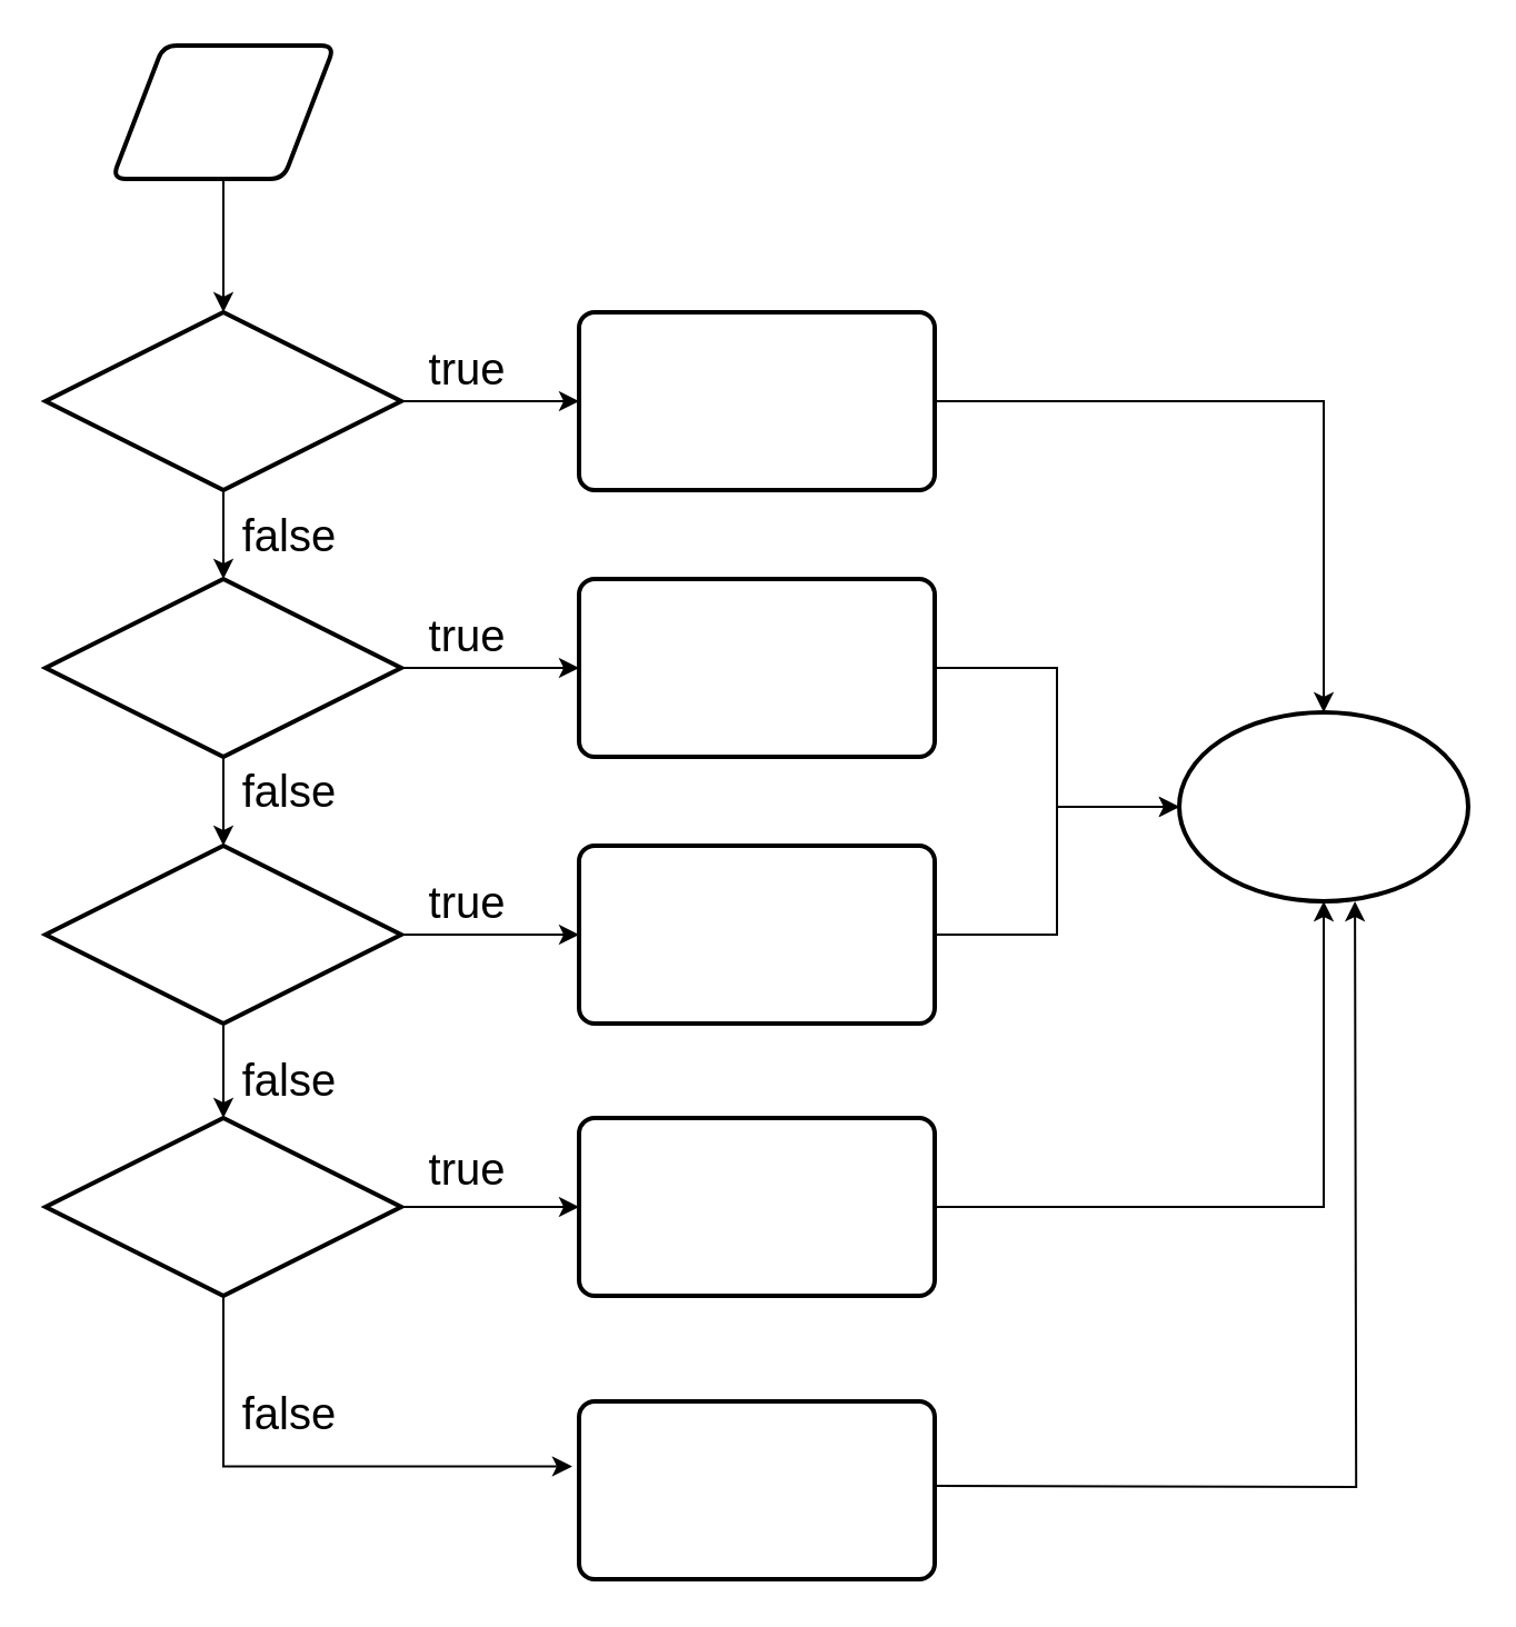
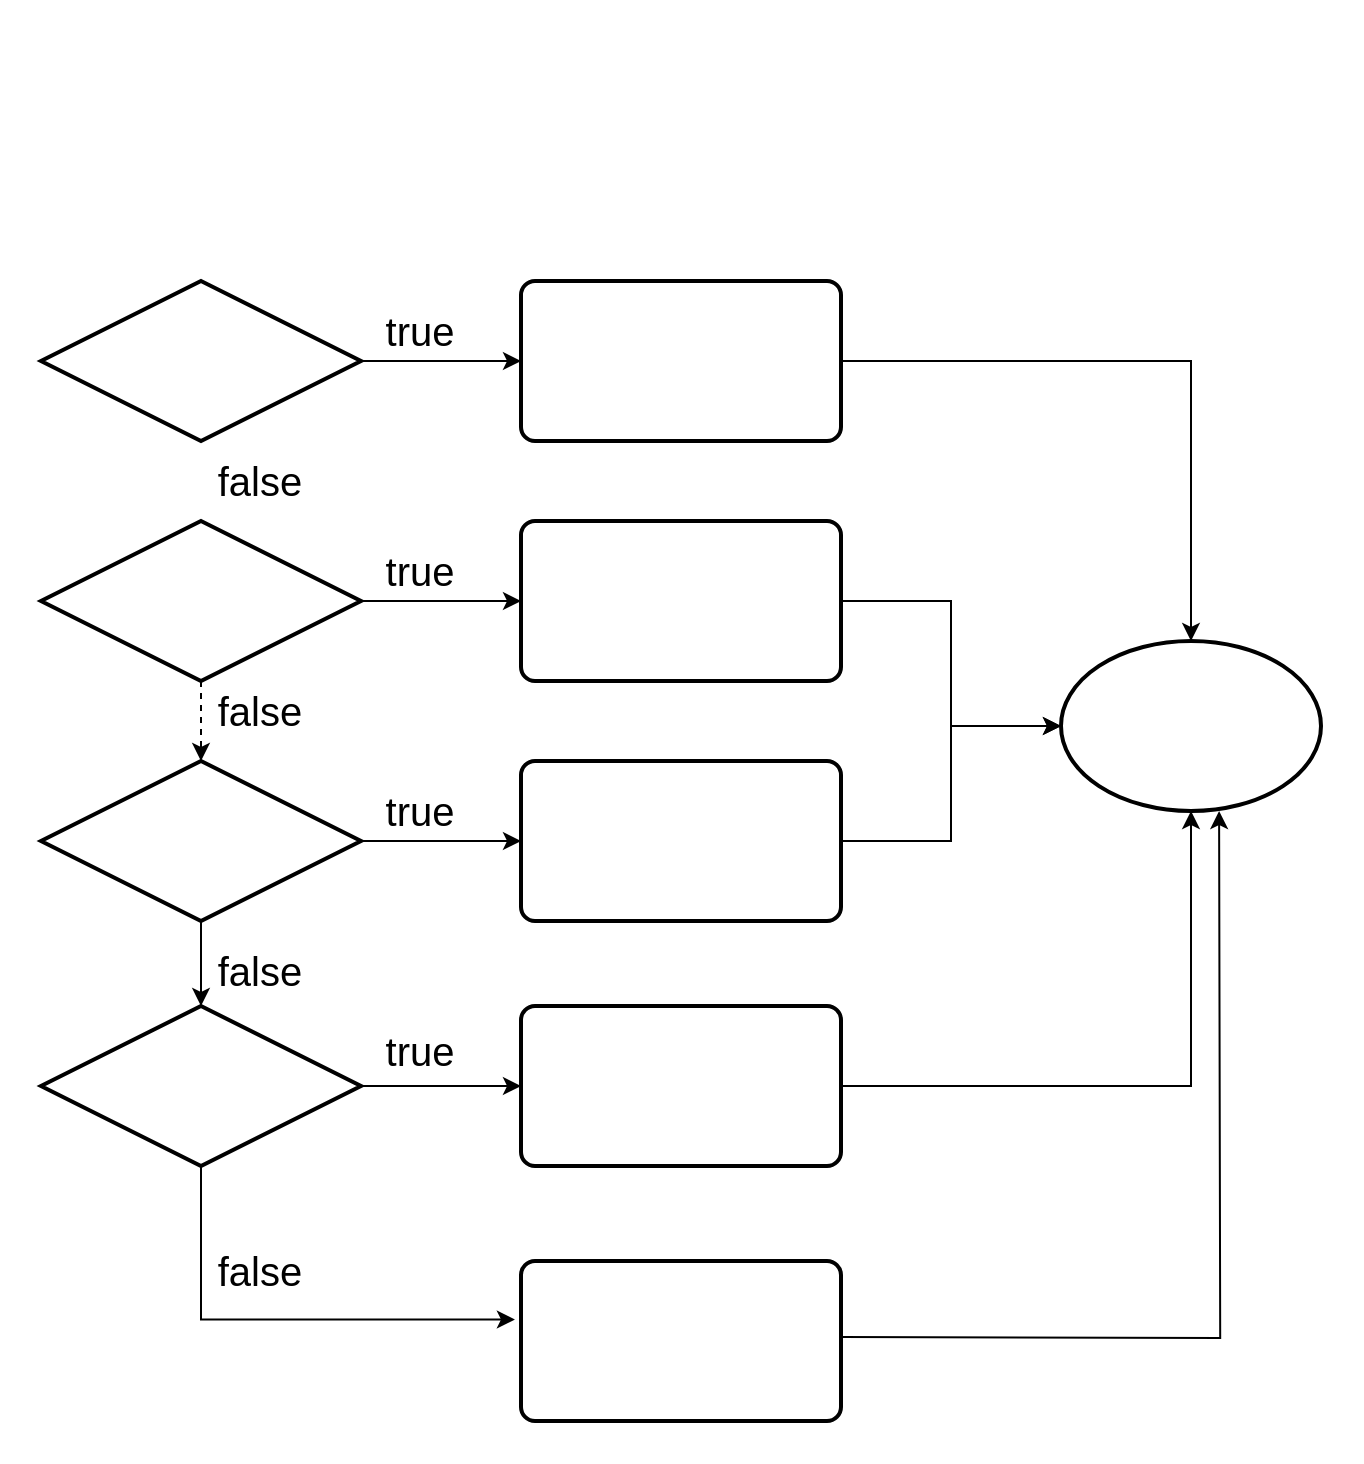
- <mxCell id="4" value="&lt;span style=&quot;color: rgb(255, 255, 255);&quot;&gt;nhập n&lt;/span&gt;" style="shape=parallelogram;html=1;strokeWidth=2;perimeter=parallelogramPerimeter;whiteSpace=wrap;rounded=1;arcSize=12;size=0.23;fontSize=20;" vertex="1" parent="1"><mxGeometry x="50" y="20" width="100" height="60" as="geometry" /></mxCell>
- <mxCell id="3" value="" style="edgeStyle=orthogonalEdgeStyle;rounded=0;orthogonalLoop=1;jettySize=auto;html=1;fontSize=20;" edge="1" parent="1" source="4" target="7"><mxGeometry relative="1" as="geometry" /></mxCell>
- <mxCell id="5" value="" style="edgeStyle=orthogonalEdgeStyle;rounded=0;orthogonalLoop=1;jettySize=auto;html=1;fontSize=20;" edge="1" parent="1" source="7" target="10"><mxGeometry relative="1" as="geometry" /></mxCell>
- <mxCell id="8" value="" style="edgeStyle=orthogonalEdgeStyle;rounded=0;orthogonalLoop=1;jettySize=auto;html=1;fontSize=20;" edge="1" parent="1" source="10" target="15"><mxGeometry relative="1" as="geometry" /></mxCell>
+ <mxCell id="8" value="" style="edgeStyle=orthogonalEdgeStyle;rounded=0;orthogonalLoop=1;jettySize=auto;html=1;fontSize=20;dashed=1;" edge="1" parent="1" source="10" target="15"><mxGeometry relative="1" as="geometry" /></mxCell>
